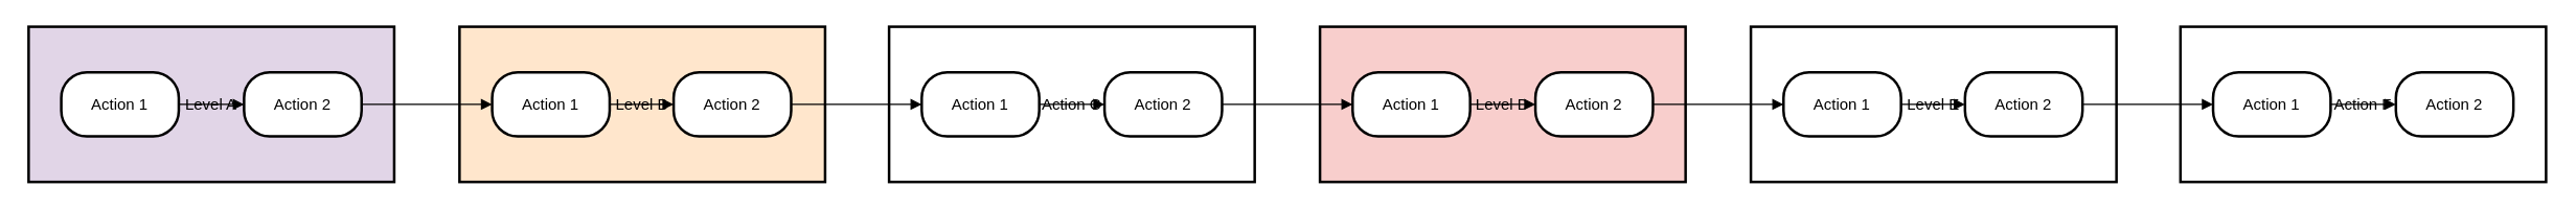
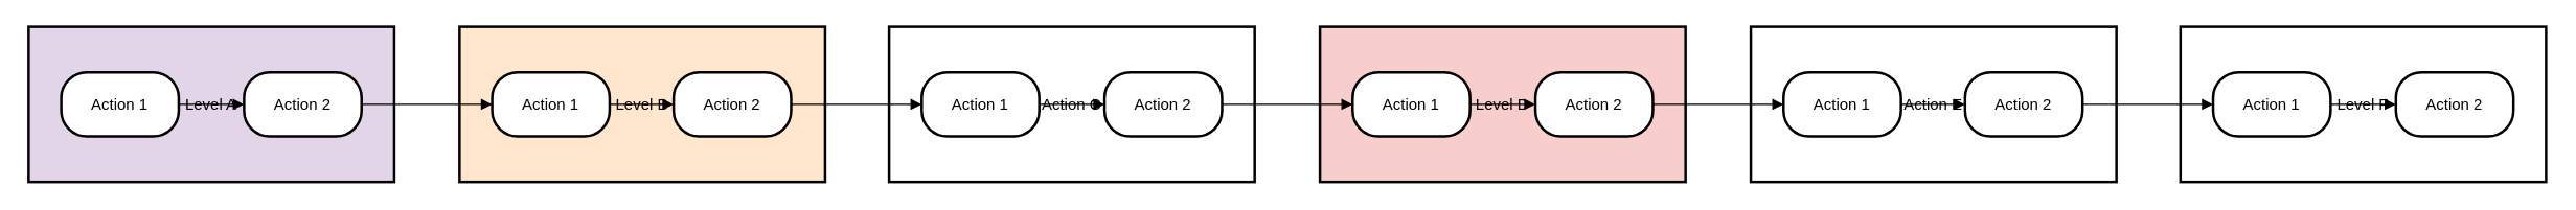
- <mxCell id="3" value="Level E" style="whiteSpace=wrap;strokeWidth=2;" vertex="1" parent="1"><mxGeometry x="1339" y="20" width="280" height="119" as="geometry" /></mxCell>
+ <mxCell id="3" value="Action E" style="whiteSpace=wrap;strokeWidth=2;" vertex="1" parent="1"><mxGeometry x="1339" y="20" width="280" height="119" as="geometry" /></mxCell>
- <mxCell id="2" value="Action F" style="whiteSpace=wrap;strokeWidth=2;" vertex="1" parent="1"><mxGeometry x="1668" y="20" width="280" height="119" as="geometry" /></mxCell>
+ <mxCell id="2" value="Level F" style="whiteSpace=wrap;strokeWidth=2;" vertex="1" parent="1"><mxGeometry x="1668" y="20" width="280" height="119" as="geometry" /></mxCell>
